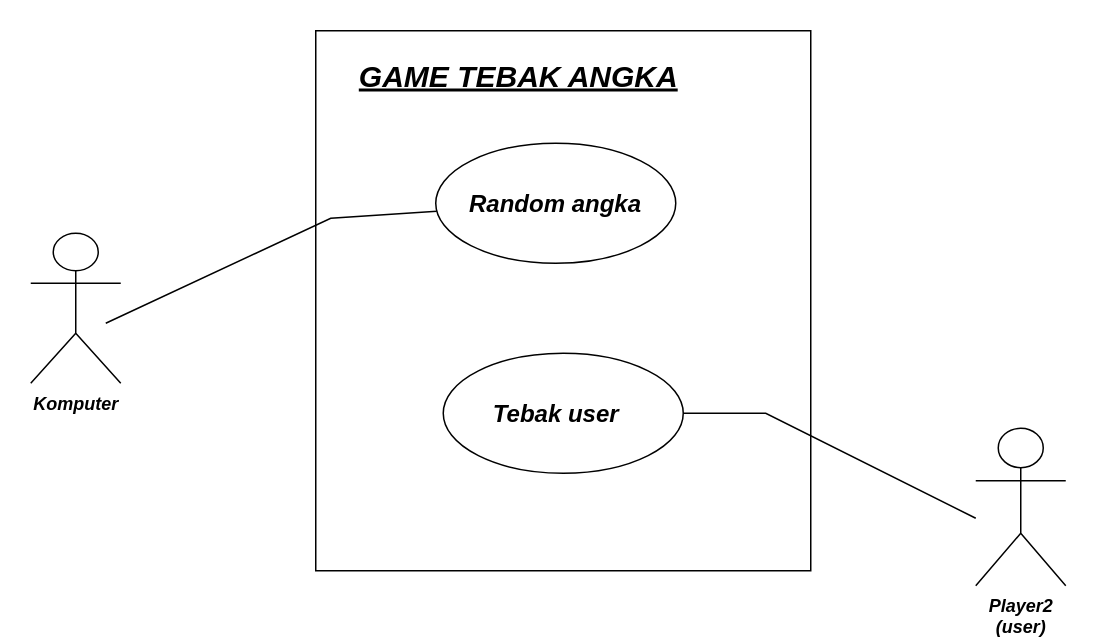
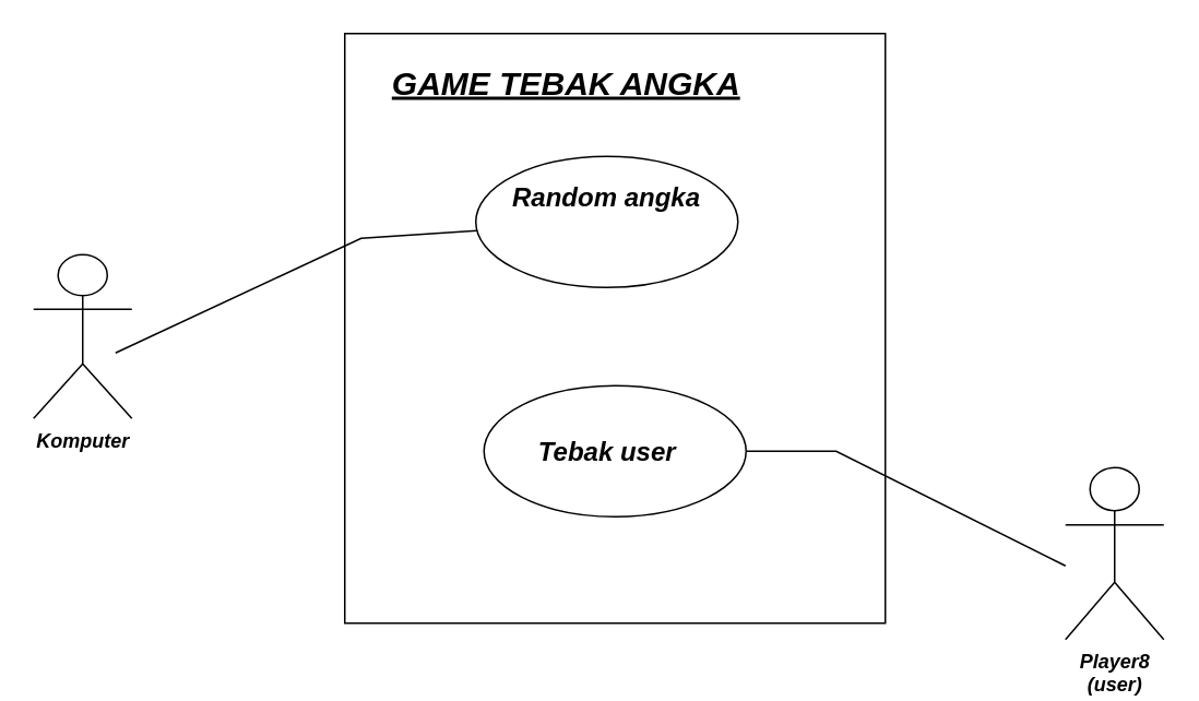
- <mxCell id="11" value="Random angka" style="text;html=1;strokeColor=none;fillColor=none;align=center;verticalAlign=middle;whiteSpace=wrap;rounded=0;fontSize=16;fontStyle=3" vertex="1" parent="1"><mxGeometry x="310" y="120" width="120" height="30" as="geometry" /></mxCell>
+ <mxCell id="11" value="Random angka" style="text;html=1;strokeColor=none;fillColor=none;align=center;verticalAlign=middle;whiteSpace=wrap;rounded=0;fontSize=16;fontStyle=3" vertex="1" parent="1"><mxGeometry x="310" y="105" width="120" height="30" as="geometry" /></mxCell>
- <mxCell id="2" value="&lt;b&gt;&lt;i&gt;Player2&lt;br&gt;(user)&lt;/i&gt;&lt;/b&gt;" style="shape=umlActor;verticalLabelPosition=bottom;verticalAlign=top;html=1;outlineConnect=0;" vertex="1" parent="1"><mxGeometry x="650" y="285" width="60" height="105" as="geometry" /></mxCell>
+ <mxCell id="2" value="&lt;b&gt;&lt;i&gt;Player8&lt;br&gt;(user)&lt;/i&gt;&lt;/b&gt;" style="shape=umlActor;verticalLabelPosition=bottom;verticalAlign=top;html=1;outlineConnect=0;" vertex="1" parent="1"><mxGeometry x="650" y="285" width="60" height="105" as="geometry" /></mxCell>
